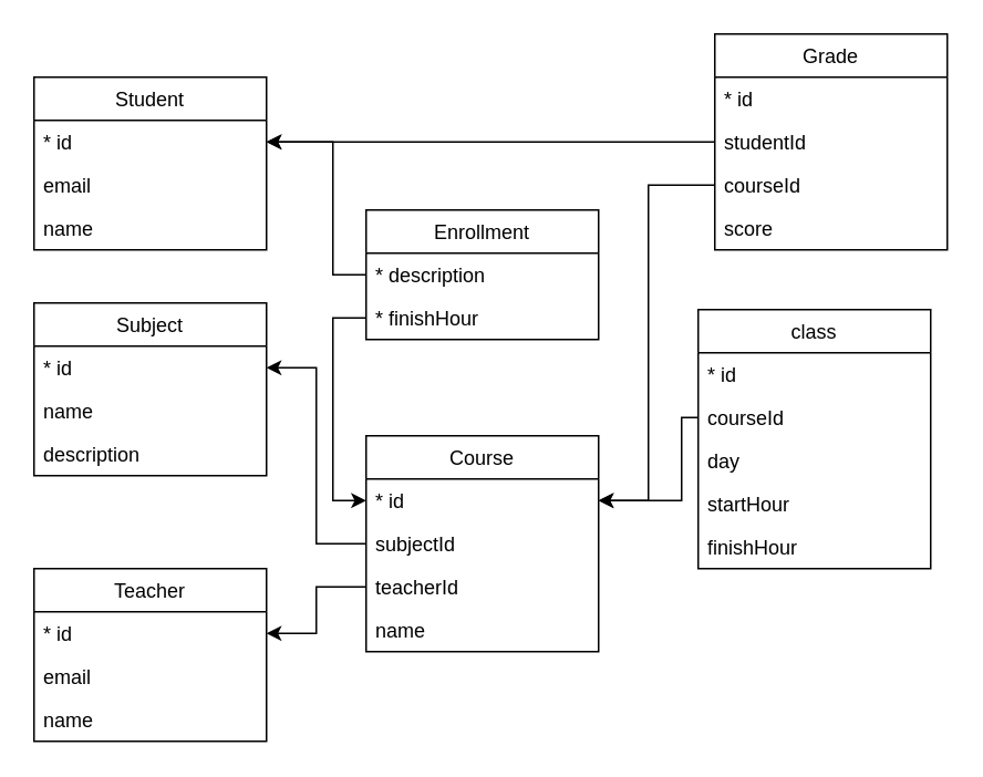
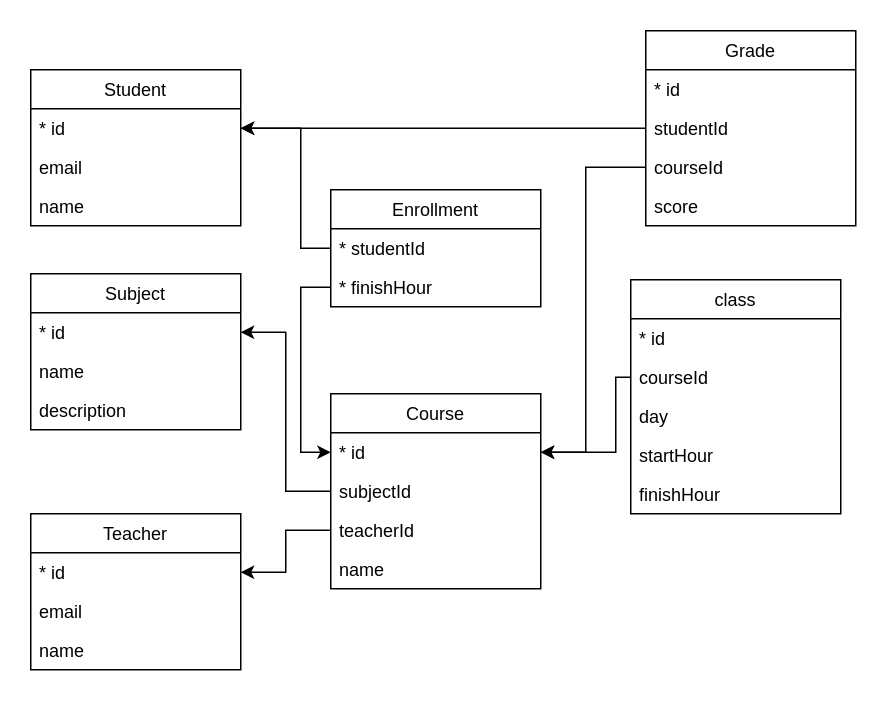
- <mxCell id="37" value="* description" style="text;strokeColor=none;fillColor=none;align=left;verticalAlign=top;spacingLeft=4;spacingRight=4;overflow=hidden;rotatable=0;points=[[0,0.5],[1,0.5]];portConstraint=eastwest;" vertex="1" parent="36"><mxGeometry y="26" width="140" height="26" as="geometry" /></mxCell>
+ <mxCell id="37" value="* studentId" style="text;strokeColor=none;fillColor=none;align=left;verticalAlign=top;spacingLeft=4;spacingRight=4;overflow=hidden;rotatable=0;points=[[0,0.5],[1,0.5]];portConstraint=eastwest;" vertex="1" parent="36"><mxGeometry y="26" width="140" height="26" as="geometry" /></mxCell>
